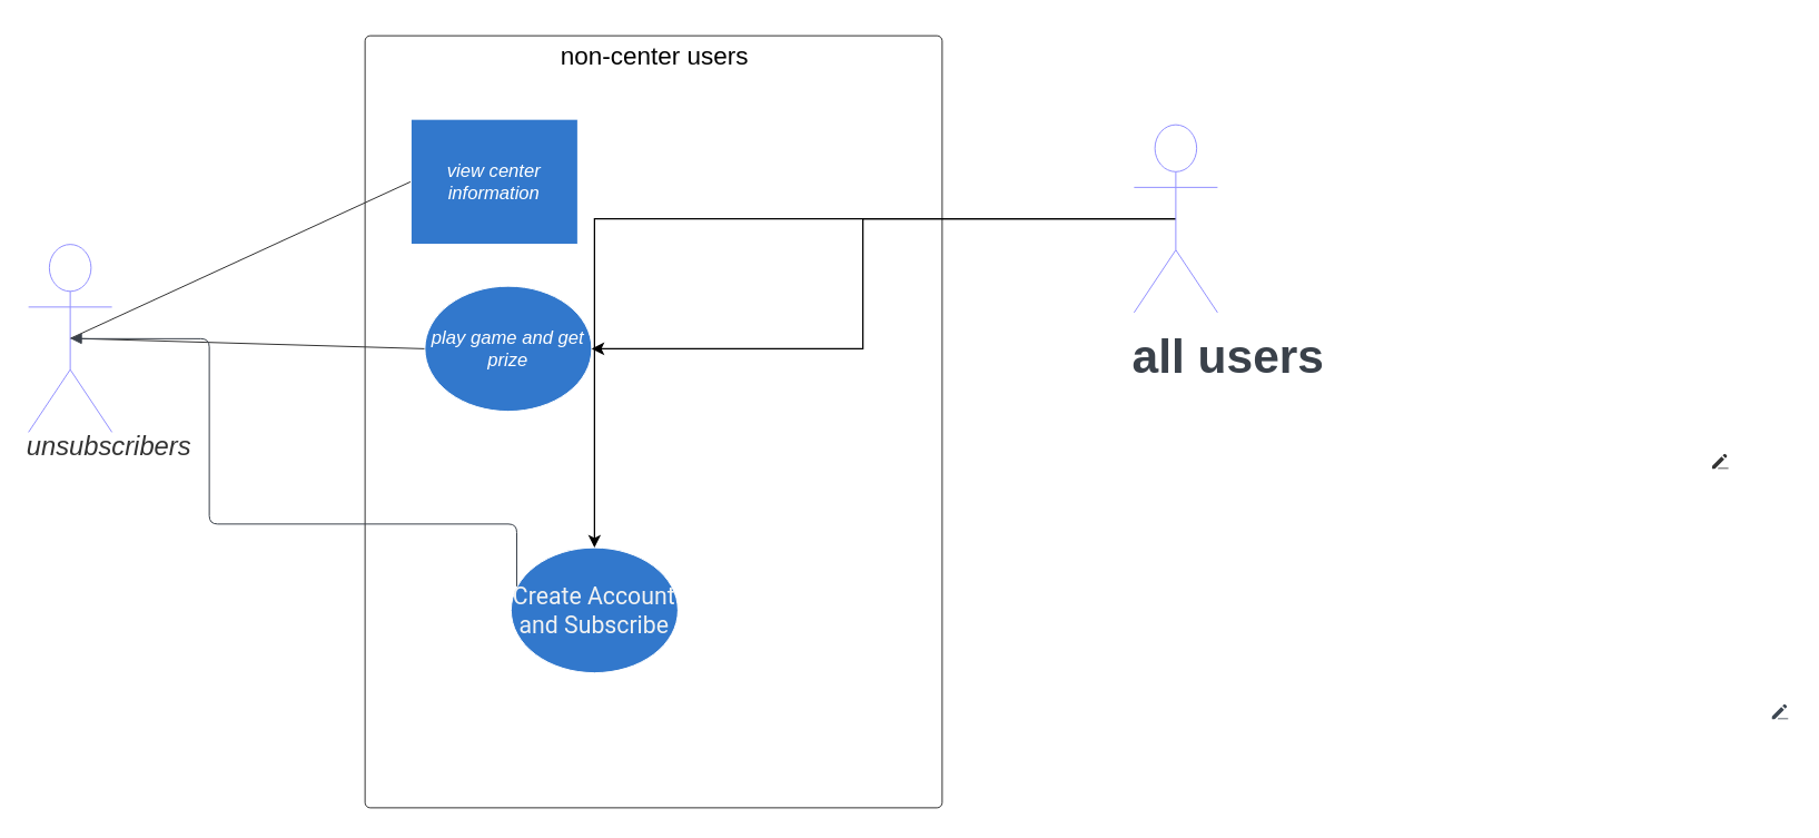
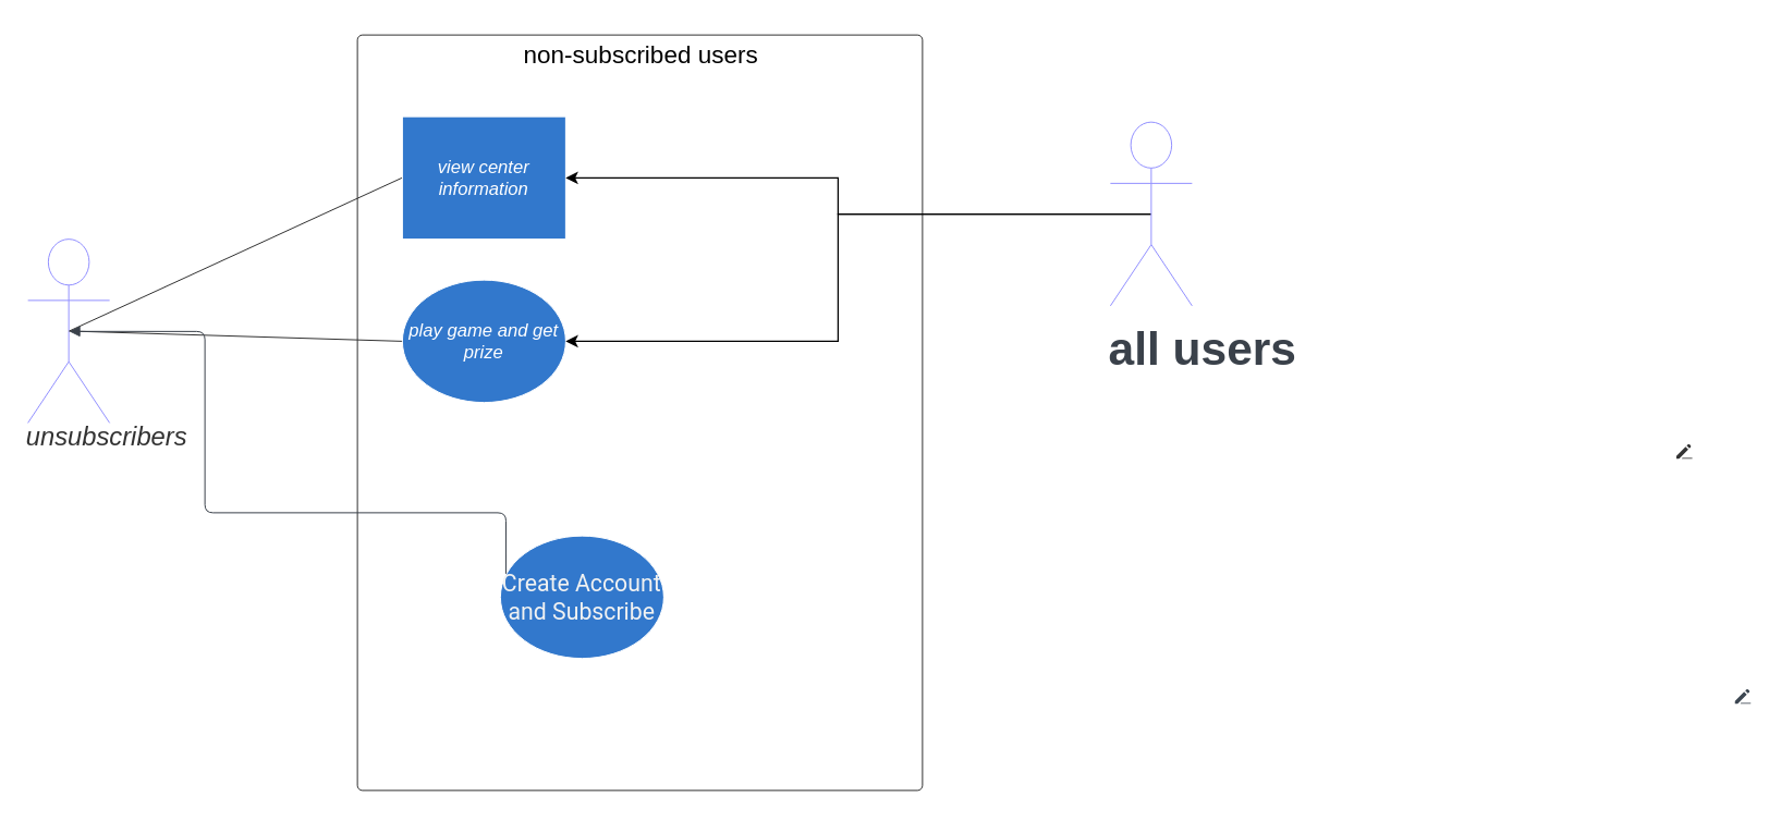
- <mxCell id="3" value="&lt;font style=&quot;font-size: 18px;&quot;&gt;non-center users&lt;/font&gt;" style="text;html=1;align=center;verticalAlign=middle;resizable=0;points=[];autosize=1;strokeColor=none;fillColor=none;" vertex="1" parent="2"><mxGeometry x="107.5" y="-5" width="200" height="40" as="geometry" /></mxCell>
+ <mxCell id="3" value="&lt;font style=&quot;font-size: 18px;&quot;&gt;non-subscribed users&lt;/font&gt;" style="text;html=1;align=center;verticalAlign=middle;resizable=0;points=[];autosize=1;strokeColor=none;fillColor=none;" vertex="1" parent="2"><mxGeometry x="107.5" y="-5" width="200" height="40" as="geometry" /></mxCell>
- <mxCell id="17" style="edgeStyle=orthogonalEdgeStyle;rounded=0;orthogonalLoop=1;jettySize=auto;html=1;exitX=0.5;exitY=0.5;exitDx=0;exitDy=0;exitPerimeter=0;" edge="1" parent="1" source="19" target="15"><mxGeometry relative="1" as="geometry" /></mxCell>
+ <mxCell id="17" style="edgeStyle=orthogonalEdgeStyle;rounded=0;orthogonalLoop=1;jettySize=auto;html=1;exitX=0.5;exitY=0.5;exitDx=0;exitDy=0;exitPerimeter=0;" edge="1" parent="1" source="19" target="5"><mxGeometry relative="1" as="geometry" /></mxCell>
- <mxCell id="6" value="play game and get prize" style="html=1;overflow=block;blockSpacing=1;whiteSpace=wrap;ellipse;fontSize=13.3;fontColor=#ffffff;fontStyle=2;align=center;spacing=0;verticalAlign=middle;strokeColor=#ffffff;strokeOpacity=100;fillOpacity=100;rounded=1;absoluteArcSize=1;arcSize=7.5;fillColor=#3278cc;strokeWidth=0.8;lucidId=WHhOTKW0KHLQ;" vertex="1" parent="1"><mxGeometry x="305" y="205" width="120" height="90" as="geometry" /></mxCell>
+ <mxCell id="6" value="play game and get prize" style="html=1;overflow=block;blockSpacing=1;whiteSpace=wrap;ellipse;fontSize=13.3;fontColor=#ffffff;fontStyle=2;align=center;spacing=0;verticalAlign=middle;strokeColor=#ffffff;strokeOpacity=100;fillOpacity=100;rounded=1;absoluteArcSize=1;arcSize=7.5;fillColor=#3278cc;strokeWidth=0.8;lucidId=WHhOTKW0KHLQ;" vertex="1" parent="1"><mxGeometry x="295" y="205" width="120" height="90" as="geometry" /></mxCell>
